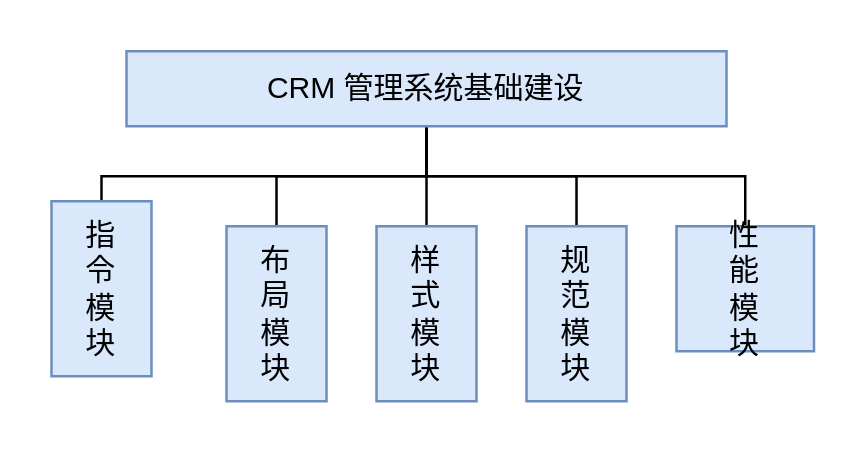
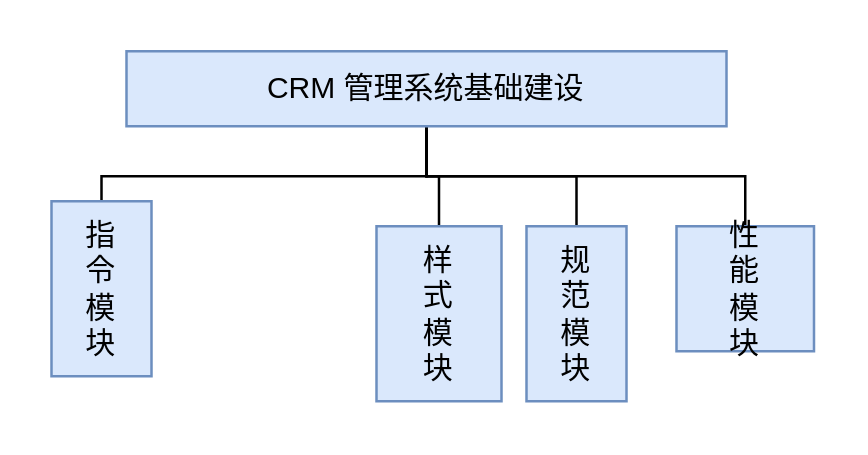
- <mxCell id="3" style="edgeStyle=orthogonalEdgeStyle;rounded=0;orthogonalLoop=1;jettySize=auto;html=1;exitX=0.5;exitY=1;exitDx=0;exitDy=0;strokeColor=default;align=center;verticalAlign=middle;fontFamily=Helvetica;fontSize=11;fontColor=default;labelBackgroundColor=default;endArrow=none;endFill=0;" edge="1" parent="1" source="7" target="9"><mxGeometry relative="1" as="geometry" /></mxCell>
- <mxCell id="9" value="布&lt;div&gt;局&lt;/div&gt;&lt;div&gt;模&lt;/div&gt;&lt;div&gt;块&lt;/div&gt;" style="rounded=0;whiteSpace=wrap;html=1;fillColor=#dae8fc;strokeColor=#6c8ebf;" vertex="1" parent="1"><mxGeometry x="90" y="90" width="40" height="70" as="geometry" /></mxCell>
- <mxCell id="10" value="样&lt;div&gt;式&lt;/div&gt;&lt;div&gt;模&lt;/div&gt;&lt;div&gt;块&lt;/div&gt;" style="rounded=0;whiteSpace=wrap;html=1;fillColor=#dae8fc;strokeColor=#6c8ebf;" vertex="1" parent="1"><mxGeometry x="150" y="90" width="40" height="70" as="geometry" /></mxCell>
+ <mxCell id="10" value="样&lt;div&gt;式&lt;/div&gt;&lt;div&gt;模&lt;/div&gt;&lt;div&gt;块&lt;/div&gt;" style="rounded=0;whiteSpace=wrap;html=1;fillColor=#dae8fc;strokeColor=#6c8ebf;" vertex="1" parent="1"><mxGeometry x="150" y="90" width="50" height="70" as="geometry" /></mxCell>
